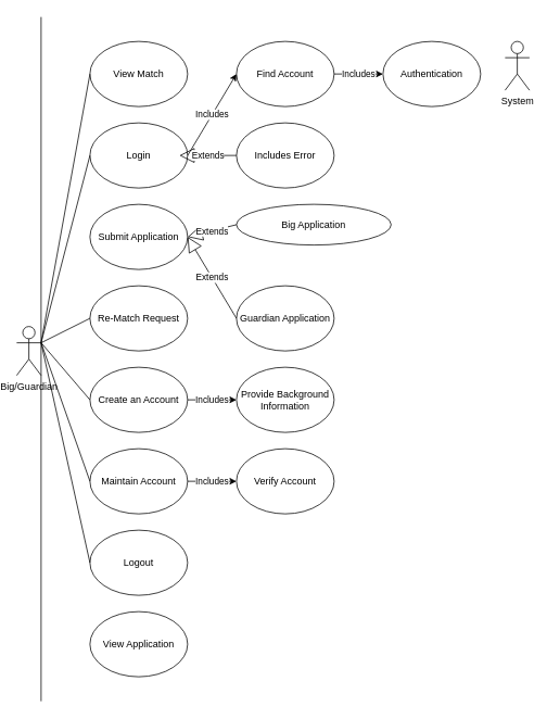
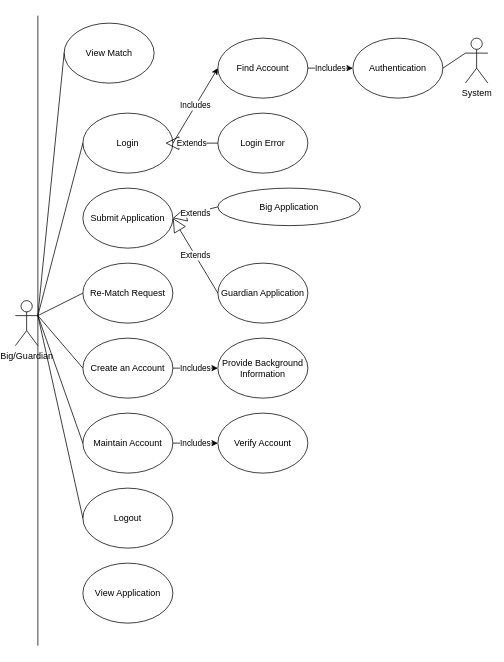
+ <mxCell id="26" value="" style="endArrow=none;html=1;rounded=0;entryX=1;entryY=0.5;entryDx=0;entryDy=0;exitX=0;exitY=0.333;exitDx=0;exitDy=0;exitPerimeter=0;" parent="1" source="17" target="10" edge="1"><mxGeometry width="50" height="50" relative="1" as="geometry"><mxPoint x="300" y="390" as="sourcePoint" /><mxPoint x="350" y="340" as="targetPoint" /></mxGeometry></mxCell>
- <mxCell id="3" value="View Match" style="ellipse;whiteSpace=wrap;html=1;" parent="1" vertex="1"><mxGeometry x="110" y="50" width="120" height="80" as="geometry" /></mxCell>
+ <mxCell id="3" value="View Match" style="ellipse;whiteSpace=wrap;html=1;" parent="1" vertex="1"><mxGeometry x="85" y="30" width="120" height="80" as="geometry" /></mxCell>
- <mxCell id="12" value="Includes Error" style="ellipse;whiteSpace=wrap;html=1;" parent="1" vertex="1"><mxGeometry x="290" y="150" width="120" height="80" as="geometry" /></mxCell>
+ <mxCell id="12" value="Login Error" style="ellipse;whiteSpace=wrap;html=1;" parent="1" vertex="1"><mxGeometry x="290" y="150" width="120" height="80" as="geometry" /></mxCell>
